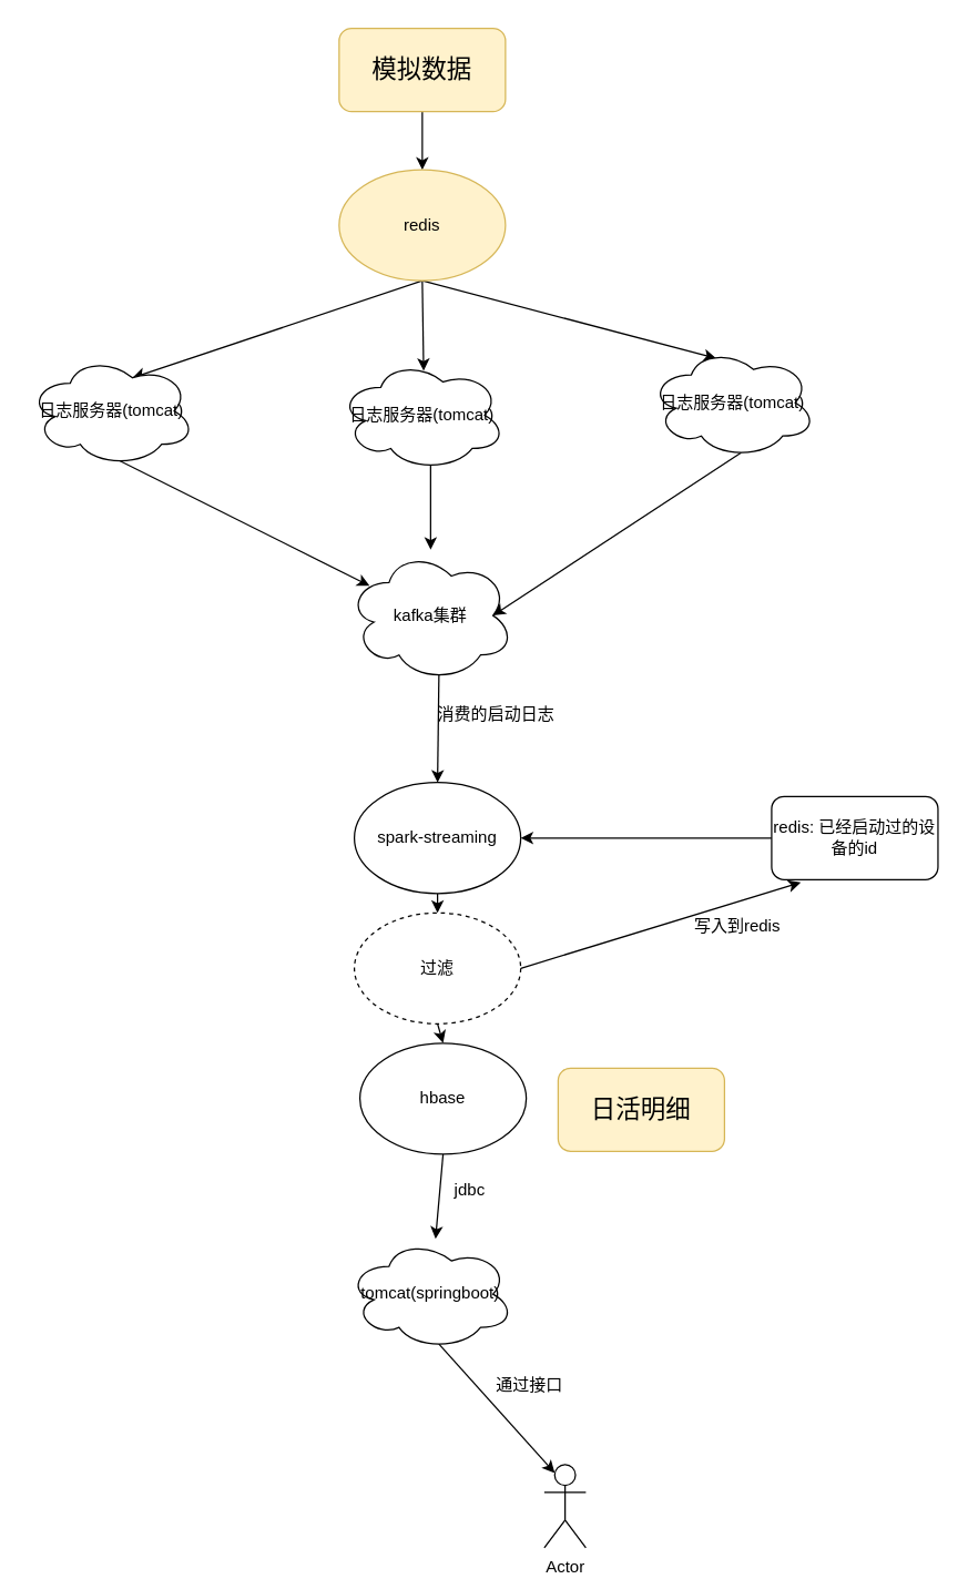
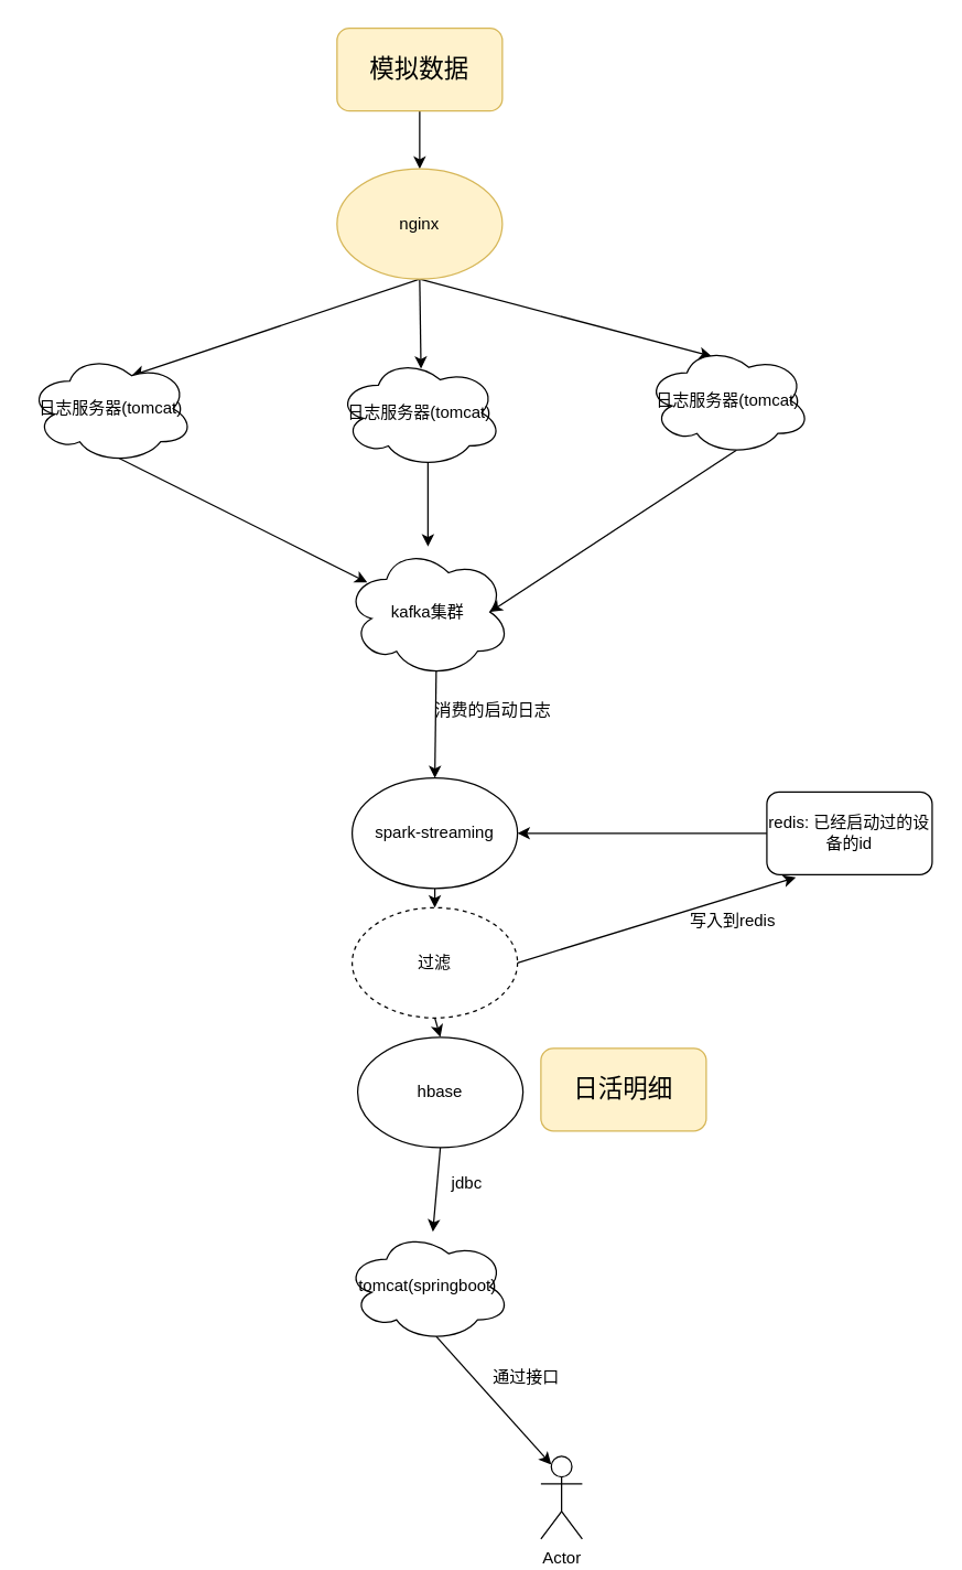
- <mxCell id="7" value="redis" style="ellipse;whiteSpace=wrap;html=1;fillColor=#fff2cc;strokeColor=#d6b656;" parent="1" vertex="1"><mxGeometry x="244" y="122" width="120" height="80" as="geometry" /></mxCell>
+ <mxCell id="7" value="nginx" style="ellipse;whiteSpace=wrap;html=1;fillColor=#fff2cc;strokeColor=#d6b656;" parent="1" vertex="1"><mxGeometry x="244" y="122" width="120" height="80" as="geometry" /></mxCell>
- <mxCell id="27" value="&lt;font style=&quot;font-size: 18px&quot;&gt;日活明细&lt;/font&gt;" style="rounded=1;whiteSpace=wrap;html=1;fillColor=#fff2cc;strokeColor=#d6b656;" parent="1" vertex="1"><mxGeometry x="402" y="770" width="120" height="60" as="geometry" /></mxCell>
+ <mxCell id="27" value="&lt;font style=&quot;font-size: 18px&quot;&gt;日活明细&lt;/font&gt;" style="rounded=1;whiteSpace=wrap;html=1;fillColor=#fff2cc;strokeColor=#d6b656;" parent="1" vertex="1"><mxGeometry x="392" y="760" width="120" height="60" as="geometry" /></mxCell>
